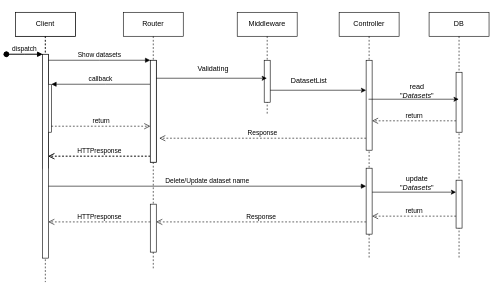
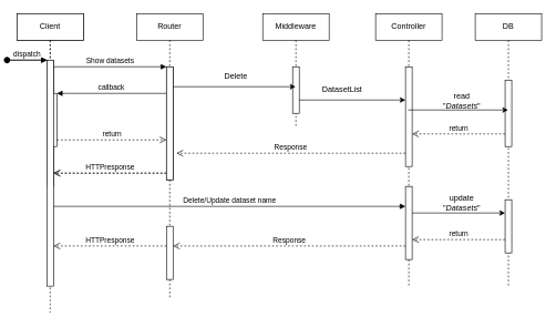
- <mxCell id="26" value="Validating" style="text;html=1;strokeColor=none;fillColor=none;align=center;verticalAlign=middle;whiteSpace=wrap;rounded=0;" vertex="1" parent="1"><mxGeometry x="320" y="100" width="60" height="30" as="geometry" /></mxCell>
+ <mxCell id="26" value="Delete" style="text;html=1;strokeColor=none;fillColor=none;align=center;verticalAlign=middle;whiteSpace=wrap;rounded=0;" vertex="1" parent="1"><mxGeometry x="320" y="100" width="60" height="30" as="geometry" /></mxCell>
